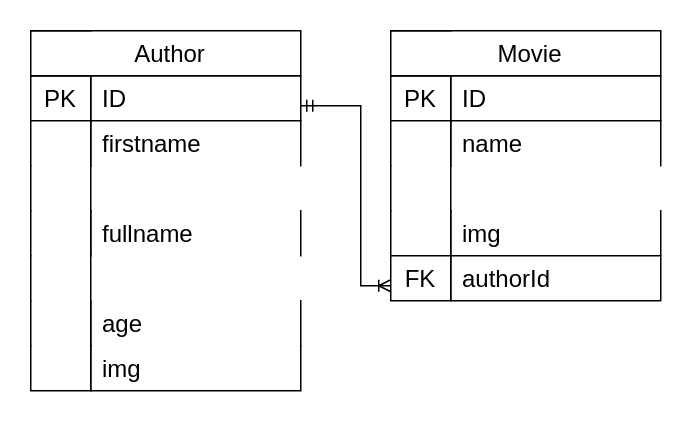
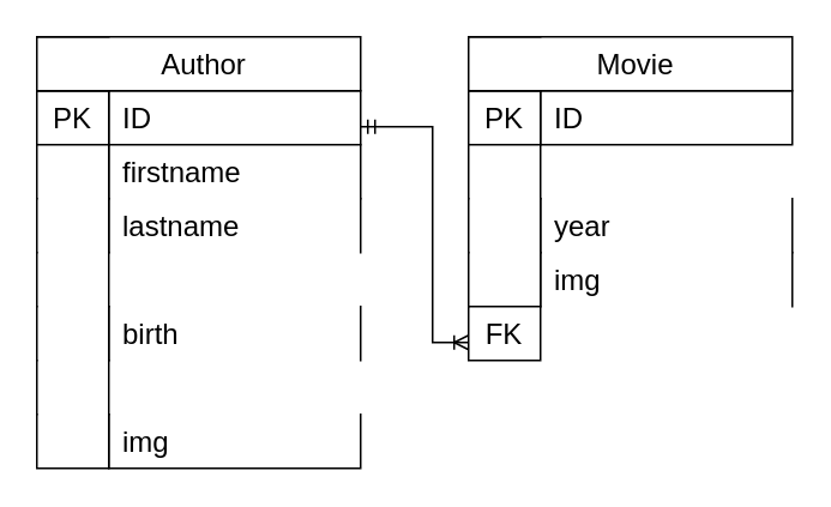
- <mxCell id="25" value="name" style="shape=partialRectangle;html=1;whiteSpace=wrap;connectable=0;fillColor=none;top=0;left=1;bottom=0;right=1;align=left;spacingLeft=6;overflow=hidden;strokeColor=inherit;fontSize=16;fontFamily=Helvetica;fontColor=default;labelBackgroundColor=none;" parent="1" vertex="1"><mxGeometry x="300" y="80" width="140" height="30" as="geometry"><mxRectangle width="140" height="30" as="alternateBounds" /></mxGeometry></mxCell>
+ <mxCell id="11" value="lastname" style="shape=partialRectangle;html=1;whiteSpace=wrap;connectable=0;fillColor=none;top=0;left=1;bottom=0;right=1;align=left;spacingLeft=6;overflow=hidden;strokeColor=inherit;fontSize=16;fontFamily=Helvetica;fontColor=default;labelBackgroundColor=none;" parent="1" vertex="1"><mxGeometry x="60" y="110" width="140" height="30" as="geometry"><mxRectangle width="140" height="30" as="alternateBounds" /></mxGeometry></mxCell>
+ <mxCell id="23" value="year" style="shape=partialRectangle;html=1;whiteSpace=wrap;connectable=0;fillColor=none;top=0;left=1;bottom=0;right=1;align=left;spacingLeft=6;overflow=hidden;strokeColor=inherit;fontSize=16;fontFamily=Helvetica;fontColor=default;labelBackgroundColor=none;" parent="1" vertex="1"><mxGeometry x="300" y="110" width="140" height="30" as="geometry"><mxRectangle width="140" height="30" as="alternateBounds" /></mxGeometry></mxCell>
- <mxCell id="3" value="fullname" style="shape=partialRectangle;html=1;whiteSpace=wrap;connectable=0;fillColor=none;top=0;left=1;bottom=0;right=1;align=left;spacingLeft=6;overflow=hidden;strokeColor=inherit;fontSize=16;fontFamily=Helvetica;fontColor=default;labelBackgroundColor=none;" parent="1" vertex="1"><mxGeometry x="60" y="140" width="140" height="30" as="geometry"><mxRectangle width="140" height="30" as="alternateBounds" /></mxGeometry></mxCell>
+ <mxCell id="5" value="birth" style="shape=partialRectangle;html=1;whiteSpace=wrap;connectable=0;fillColor=none;top=0;left=1;bottom=0;right=1;align=left;spacingLeft=6;overflow=hidden;strokeColor=inherit;fontSize=16;fontFamily=Helvetica;fontColor=default;labelBackgroundColor=none;" parent="1" vertex="1"><mxGeometry x="60" y="170" width="140" height="30" as="geometry"><mxRectangle width="140" height="30" as="alternateBounds" /></mxGeometry></mxCell>
- <mxCell id="21" value="authorId" style="shape=partialRectangle;html=1;whiteSpace=wrap;connectable=0;fillColor=none;top=1;left=1;bottom=1;right=1;align=left;spacingLeft=6;overflow=hidden;strokeColor=inherit;fontSize=16;fontFamily=Helvetica;fontColor=default;labelBackgroundColor=none;" parent="1" vertex="1"><mxGeometry x="300" y="170" width="140" height="30" as="geometry"><mxRectangle width="140" height="30" as="alternateBounds" /></mxGeometry></mxCell>
- <mxCell id="7" value="age" style="shape=partialRectangle;html=1;whiteSpace=wrap;connectable=0;fillColor=none;top=0;left=1;bottom=0;right=1;align=left;spacingLeft=6;overflow=hidden;strokeColor=inherit;fontSize=16;fontFamily=Helvetica;fontColor=default;labelBackgroundColor=none;" parent="1" vertex="1"><mxGeometry x="60" y="200" width="140" height="30" as="geometry"><mxRectangle width="140" height="30" as="alternateBounds" /></mxGeometry></mxCell>
